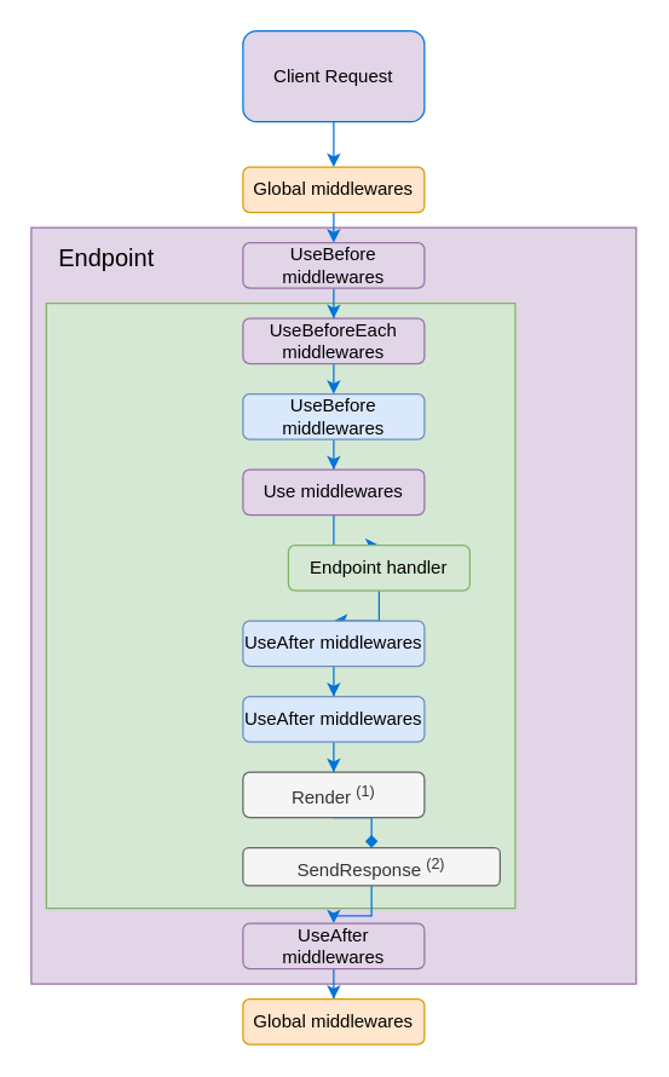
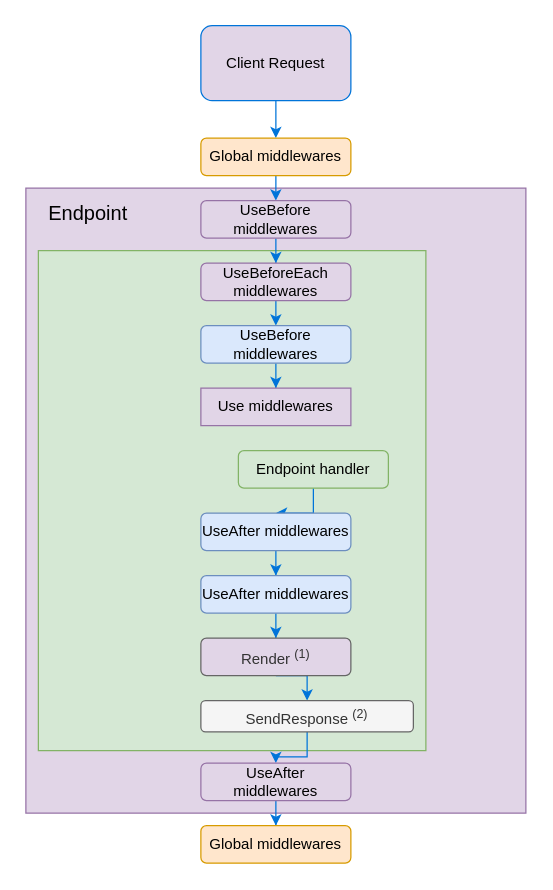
- <mxCell id="15" value="Use middlewares" style="rounded=1;whiteSpace=wrap;html=1;strokeColor=#9673a6;fillColor=#e1d5e7;fontFamily=Helvetica;" vertex="1" parent="1"><mxGeometry x="160" y="310" width="120" height="30" as="geometry" /></mxCell>
+ <mxCell id="15" value="Use middlewares" style="whiteSpace=wrap;html=1;strokeColor=#9673a6;fillColor=#e1d5e7;fontFamily=Helvetica;rounded=0;" vertex="1" parent="1"><mxGeometry x="160" y="310" width="120" height="30" as="geometry" /></mxCell>
- <mxCell id="14" value="" style="edgeStyle=orthogonalEdgeStyle;rounded=0;orthogonalLoop=1;jettySize=auto;html=1;strokeColor=#0074d9;" edge="1" parent="1" source="15" target="17"><mxGeometry relative="1" as="geometry" /></mxCell>
- <mxCell id="23" value="Render &lt;sup&gt;(1)&lt;/sup&gt;" style="rounded=1;whiteSpace=wrap;html=1;strokeColor=#666666;fillColor=#f5f5f5;fontColor=#333333;fontFamily=Helvetica;" vertex="1" parent="1"><mxGeometry x="160" y="510" width="120" height="30" as="geometry" /></mxCell>
+ <mxCell id="23" value="Render &lt;sup&gt;(1)&lt;/sup&gt;" style="rounded=1;whiteSpace=wrap;html=1;strokeColor=#666666;fillColor=#e1d5e7;fontColor=#333333;fontFamily=Helvetica;" vertex="1" parent="1"><mxGeometry x="160" y="510" width="120" height="30" as="geometry" /></mxCell>
- <mxCell id="22" style="edgeStyle=orthogonalEdgeStyle;rounded=0;orthogonalLoop=1;jettySize=auto;html=1;exitX=0.5;exitY=1;exitDx=0;exitDy=0;entryX=0.5;entryY=0;entryDx=0;entryDy=0;strokeColor=#0074d9;endArrow=diamond;" edge="1" parent="1" source="23" target="25"><mxGeometry relative="1" as="geometry" /></mxCell>
+ <mxCell id="22" style="edgeStyle=orthogonalEdgeStyle;rounded=0;orthogonalLoop=1;jettySize=auto;html=1;exitX=0.5;exitY=1;exitDx=0;exitDy=0;entryX=0.5;entryY=0;entryDx=0;entryDy=0;strokeColor=#0074d9;" edge="1" parent="1" source="23" target="25"><mxGeometry relative="1" as="geometry" /></mxCell>
